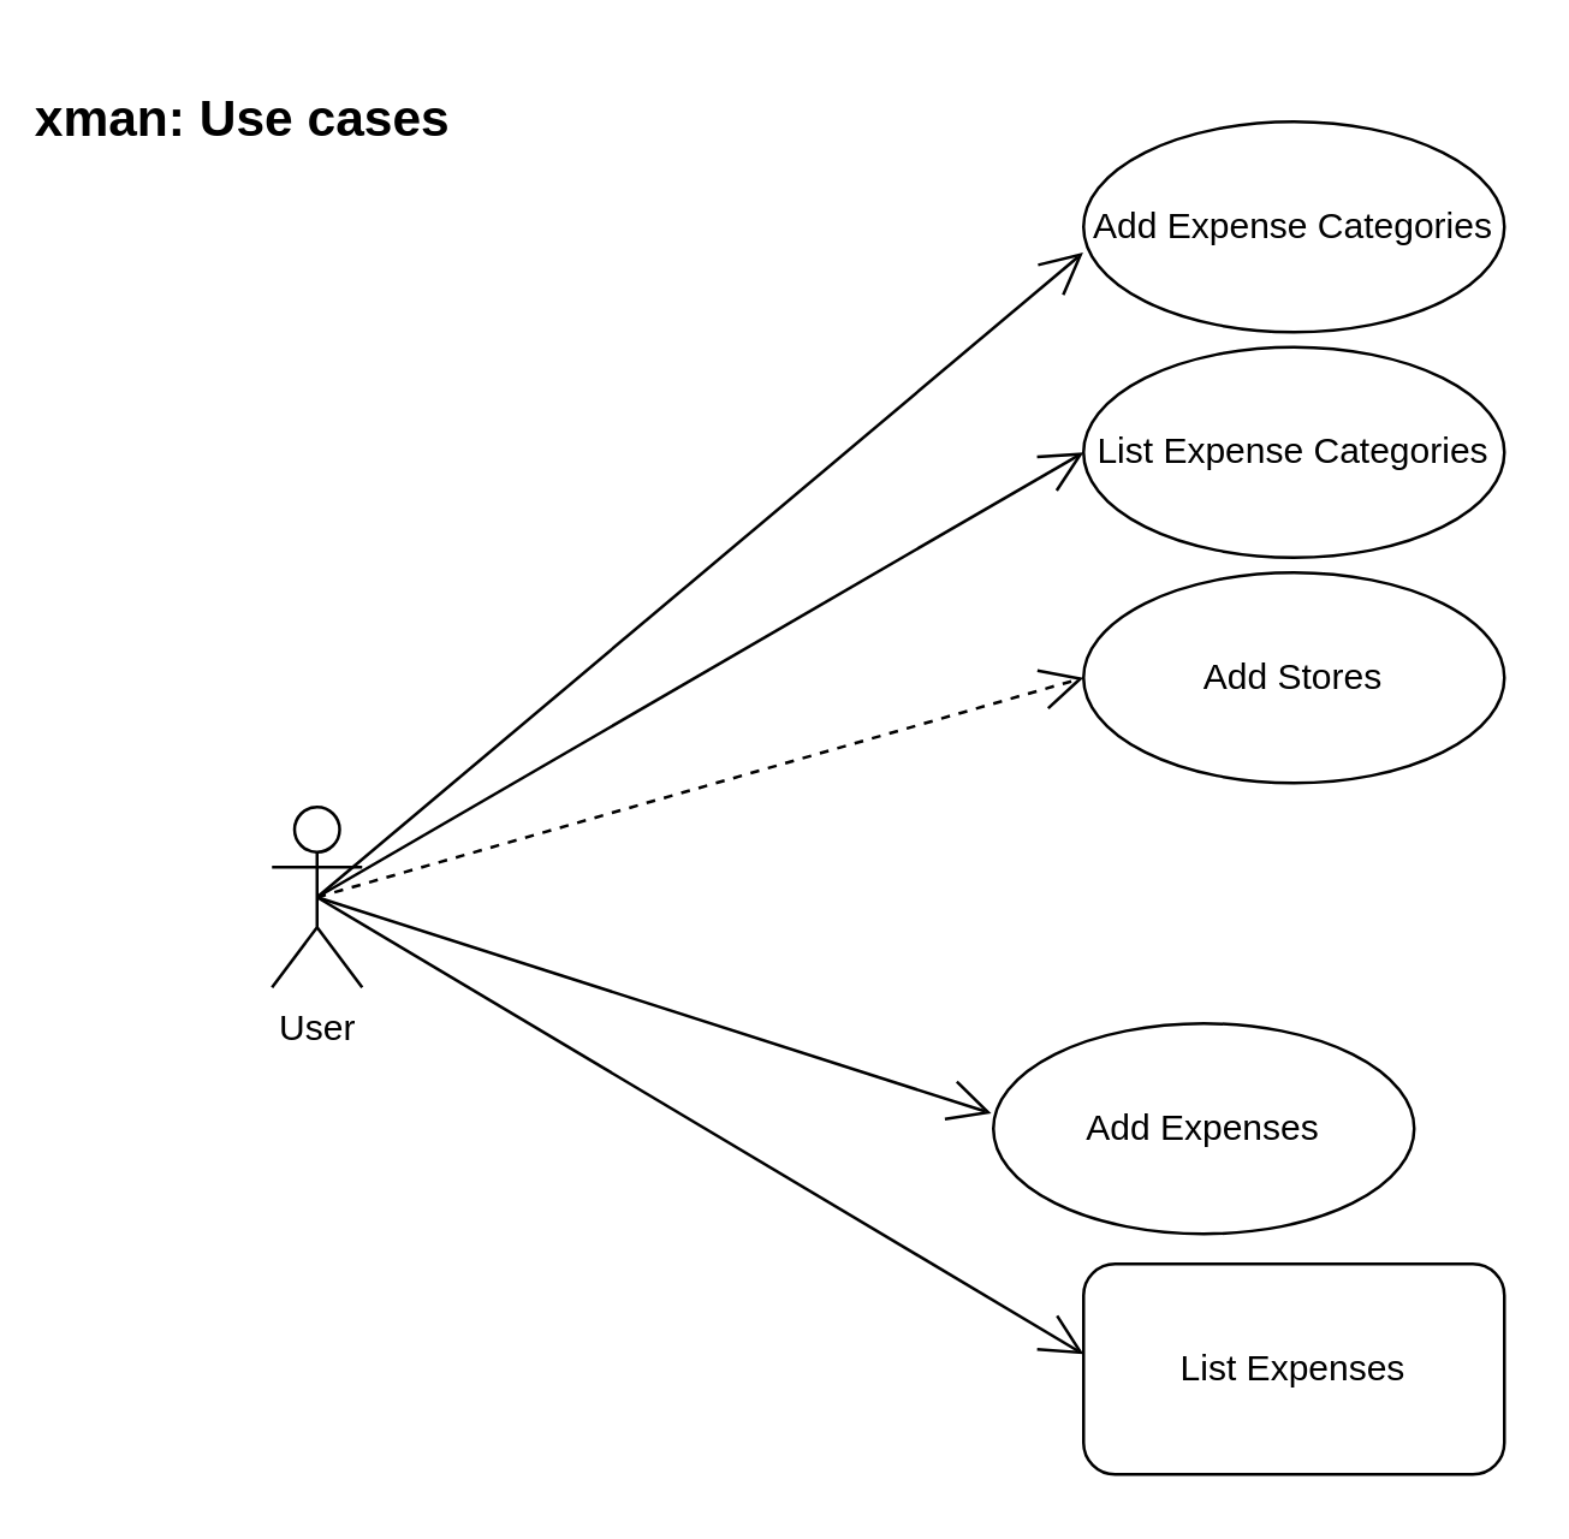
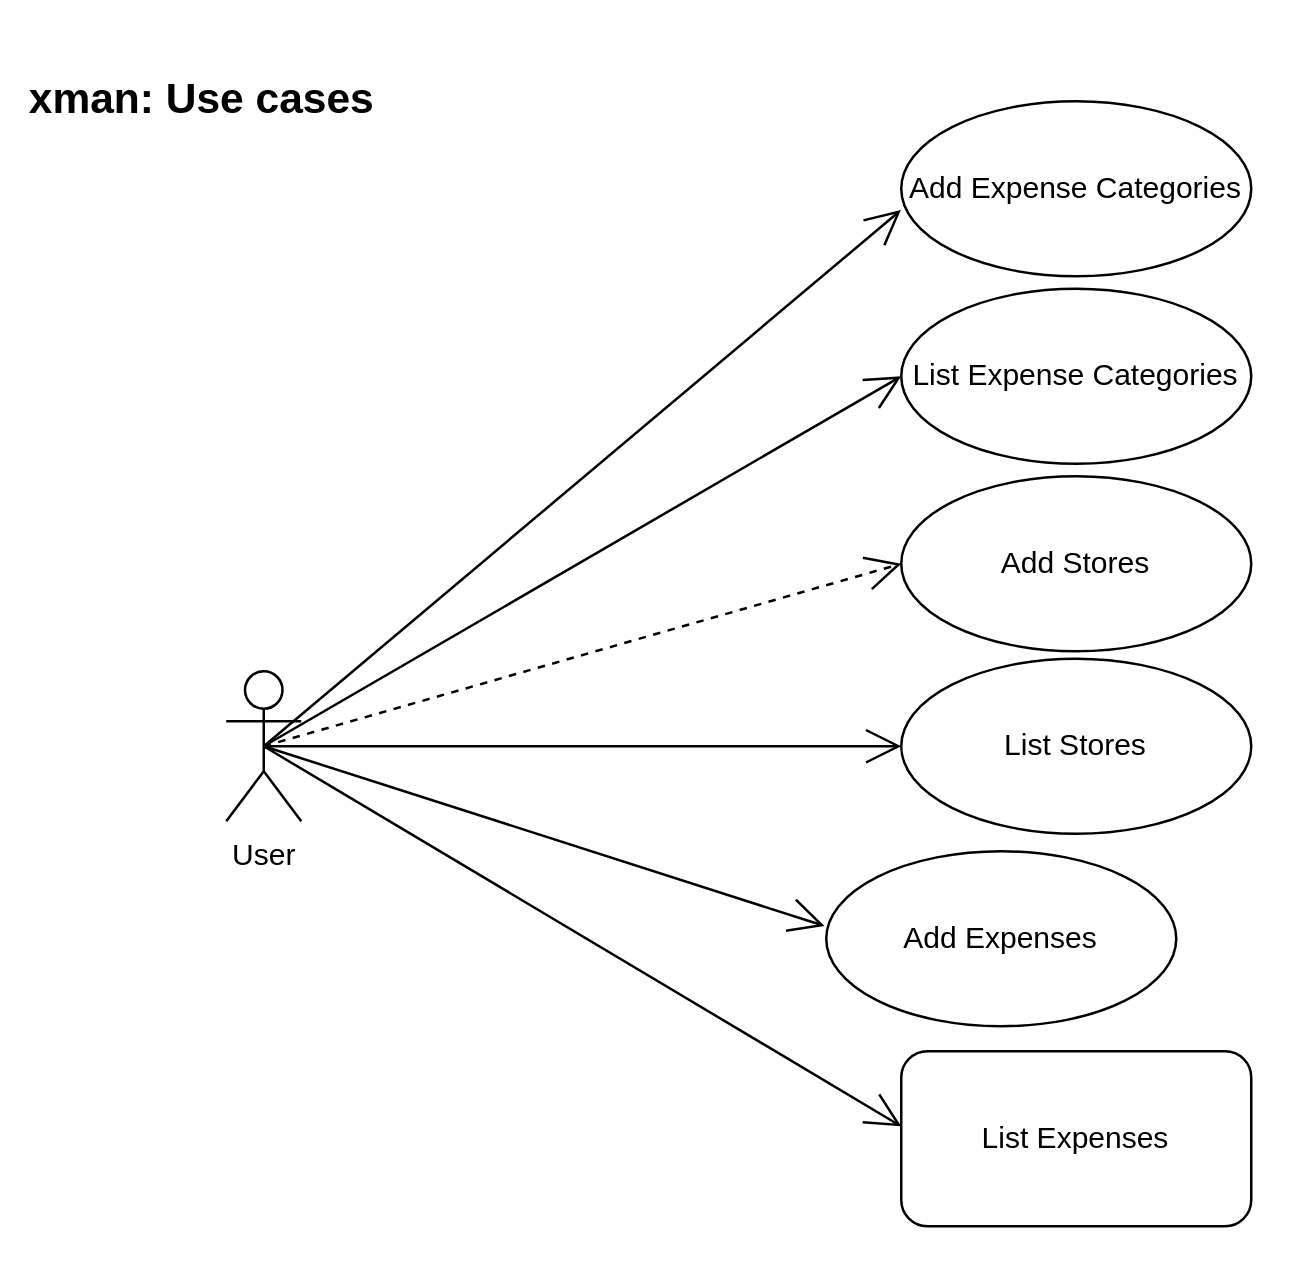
+ <mxCell id="12" value="" style="endArrow=open;endFill=1;endSize=12;html=1;exitX=0.5;exitY=0.5;exitDx=0;exitDy=0;exitPerimeter=0;" edge="1" parent="1" source="2" target="8"><mxGeometry width="160" relative="1" as="geometry"><mxPoint x="130" y="290" as="sourcePoint" /><mxPoint x="310" y="290" as="targetPoint" /></mxGeometry></mxCell>
+ <mxCell id="8" value="List Stores" style="ellipse;whiteSpace=wrap;html=1;" vertex="1" parent="1"><mxGeometry x="360" y="263" width="140" height="70" as="geometry" /></mxCell>
